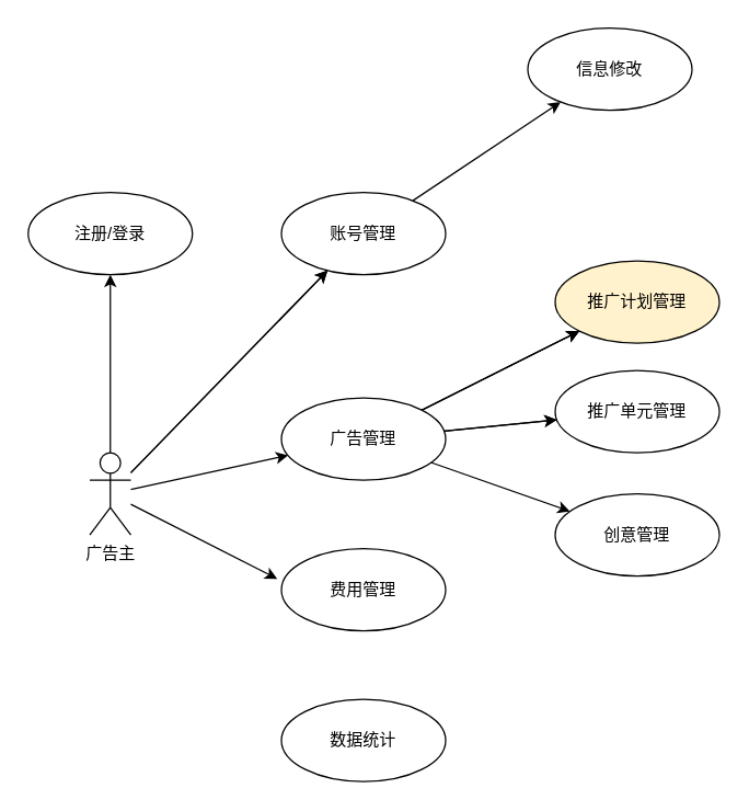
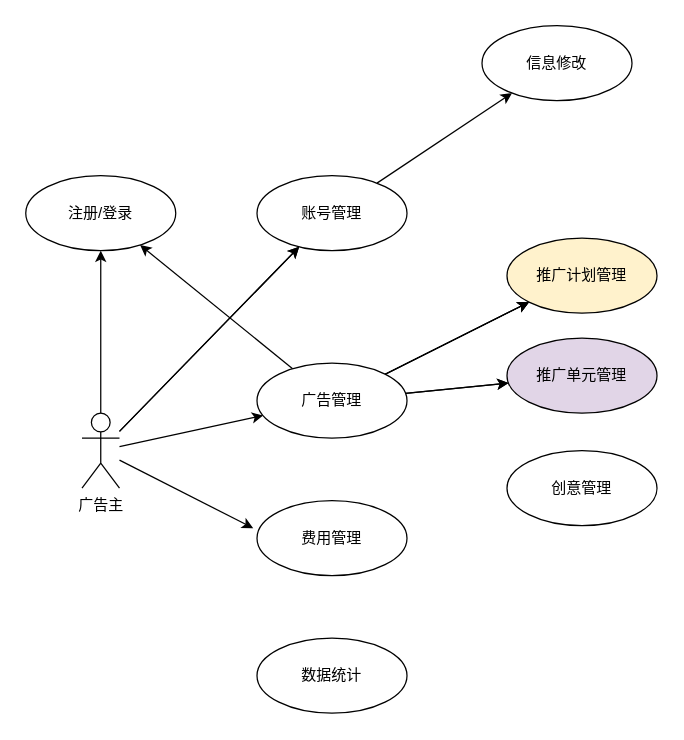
- <mxCell id="23" value="推广单元管理" style="ellipse;whiteSpace=wrap;html=1;verticalAlign=middle;" vertex="1" parent="1"><mxGeometry x="405" y="270" width="120" height="60" as="geometry" /></mxCell>
+ <mxCell id="23" value="推广单元管理" style="ellipse;whiteSpace=wrap;html=1;verticalAlign=middle;fillColor=#e1d5e7;" vertex="1" parent="1"><mxGeometry x="405" y="270" width="120" height="60" as="geometry" /></mxCell>
- <mxCell id="13" value="" style="edgeStyle=none;rounded=0;orthogonalLoop=1;jettySize=auto;html=1;" edge="1" parent="1" source="14" target="24"><mxGeometry relative="1" as="geometry" /></mxCell>
+ <mxCell id="13" value="" style="edgeStyle=none;rounded=0;orthogonalLoop=1;jettySize=auto;html=1;" edge="1" parent="1" source="14" target="19"><mxGeometry relative="1" as="geometry" /></mxCell>
